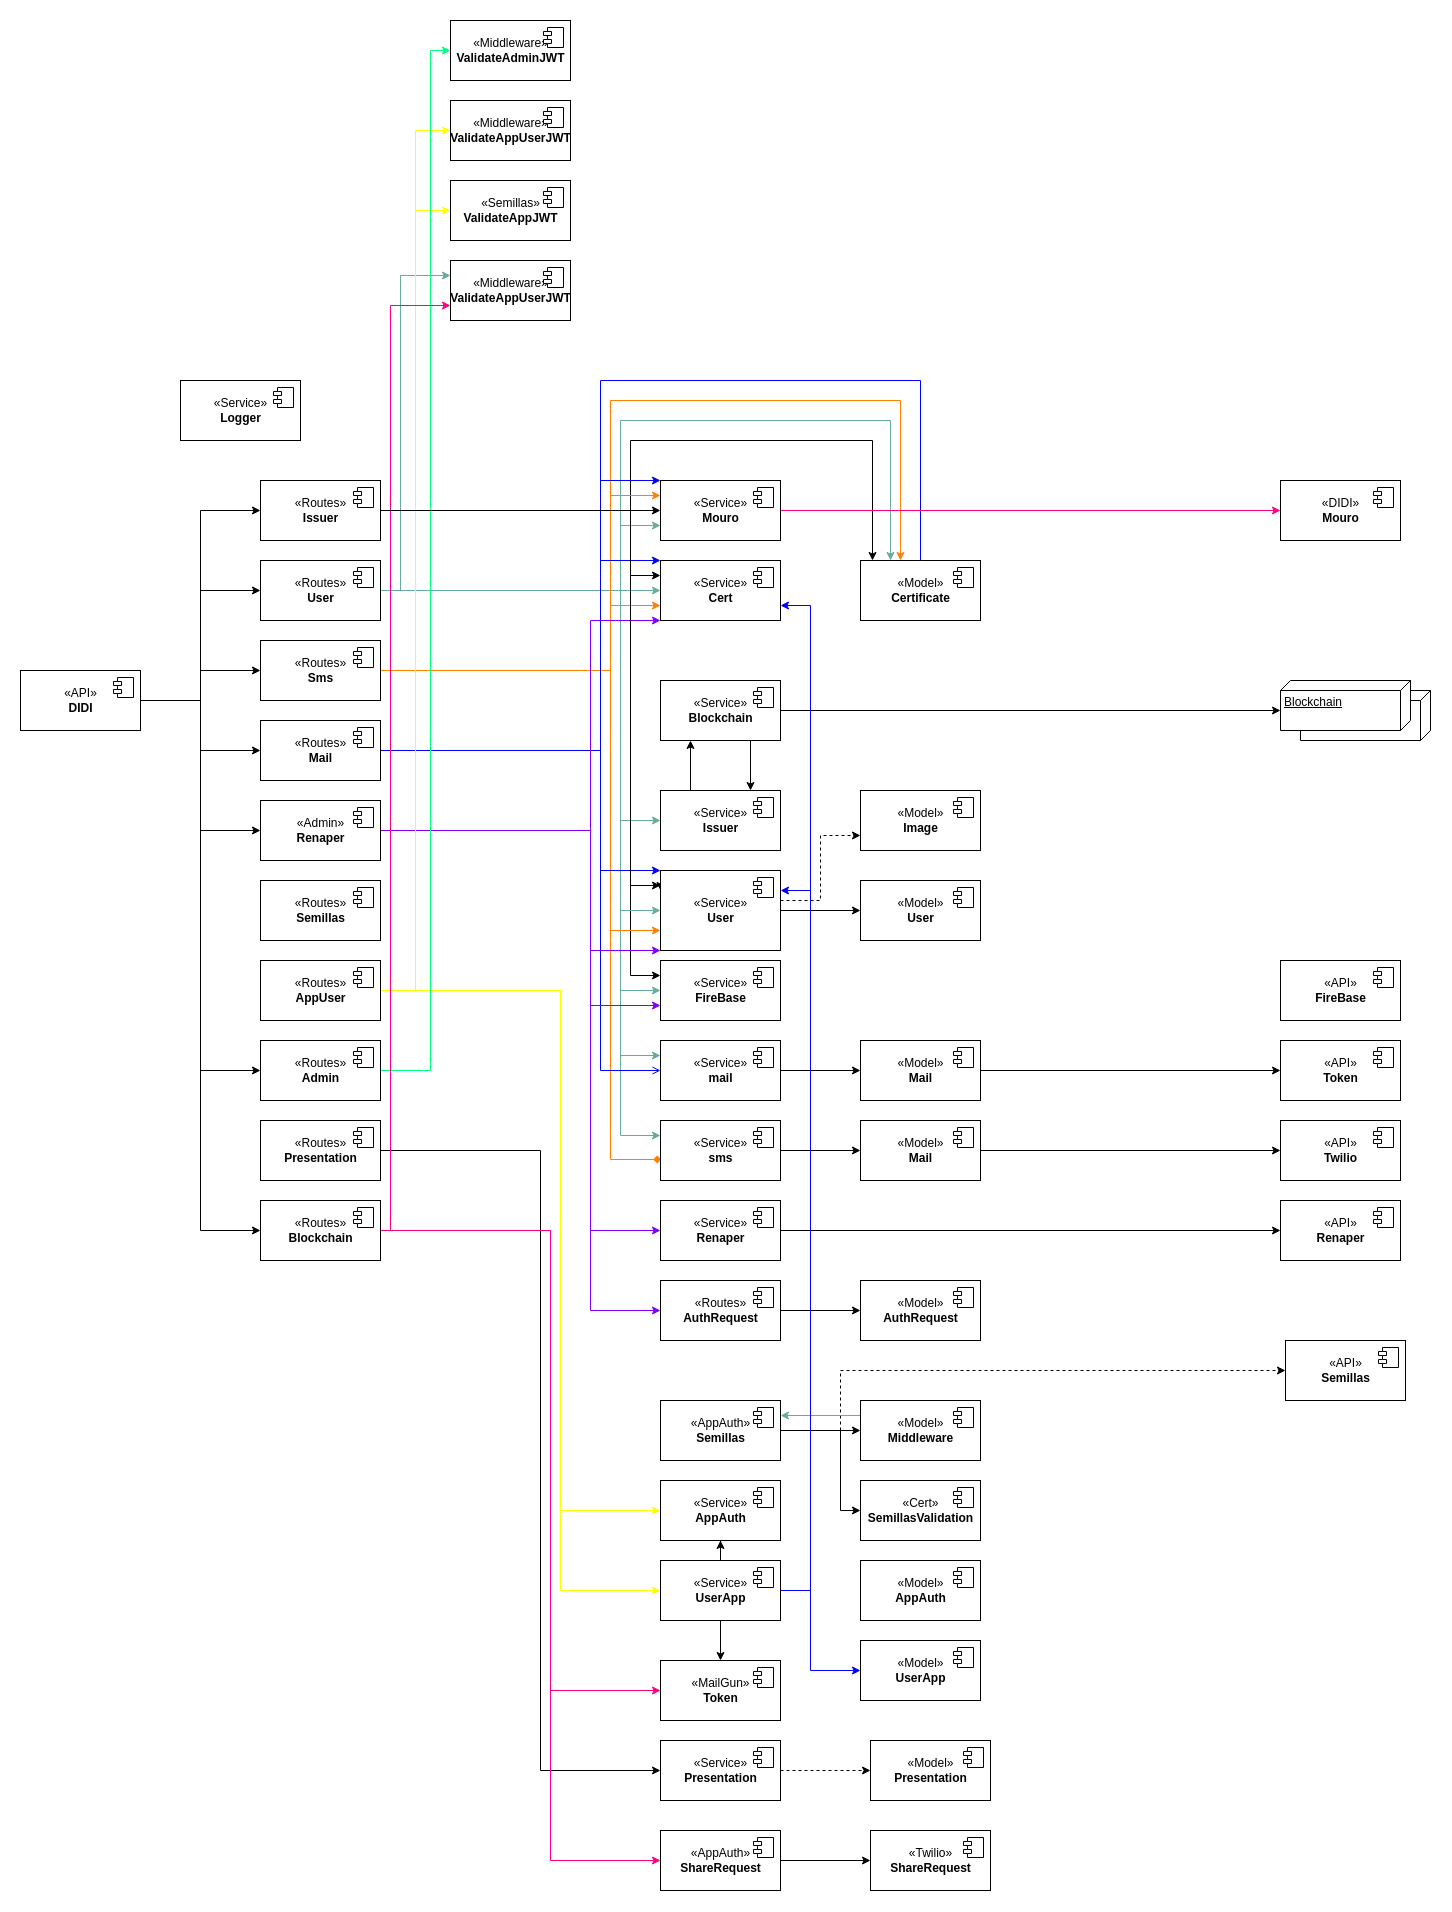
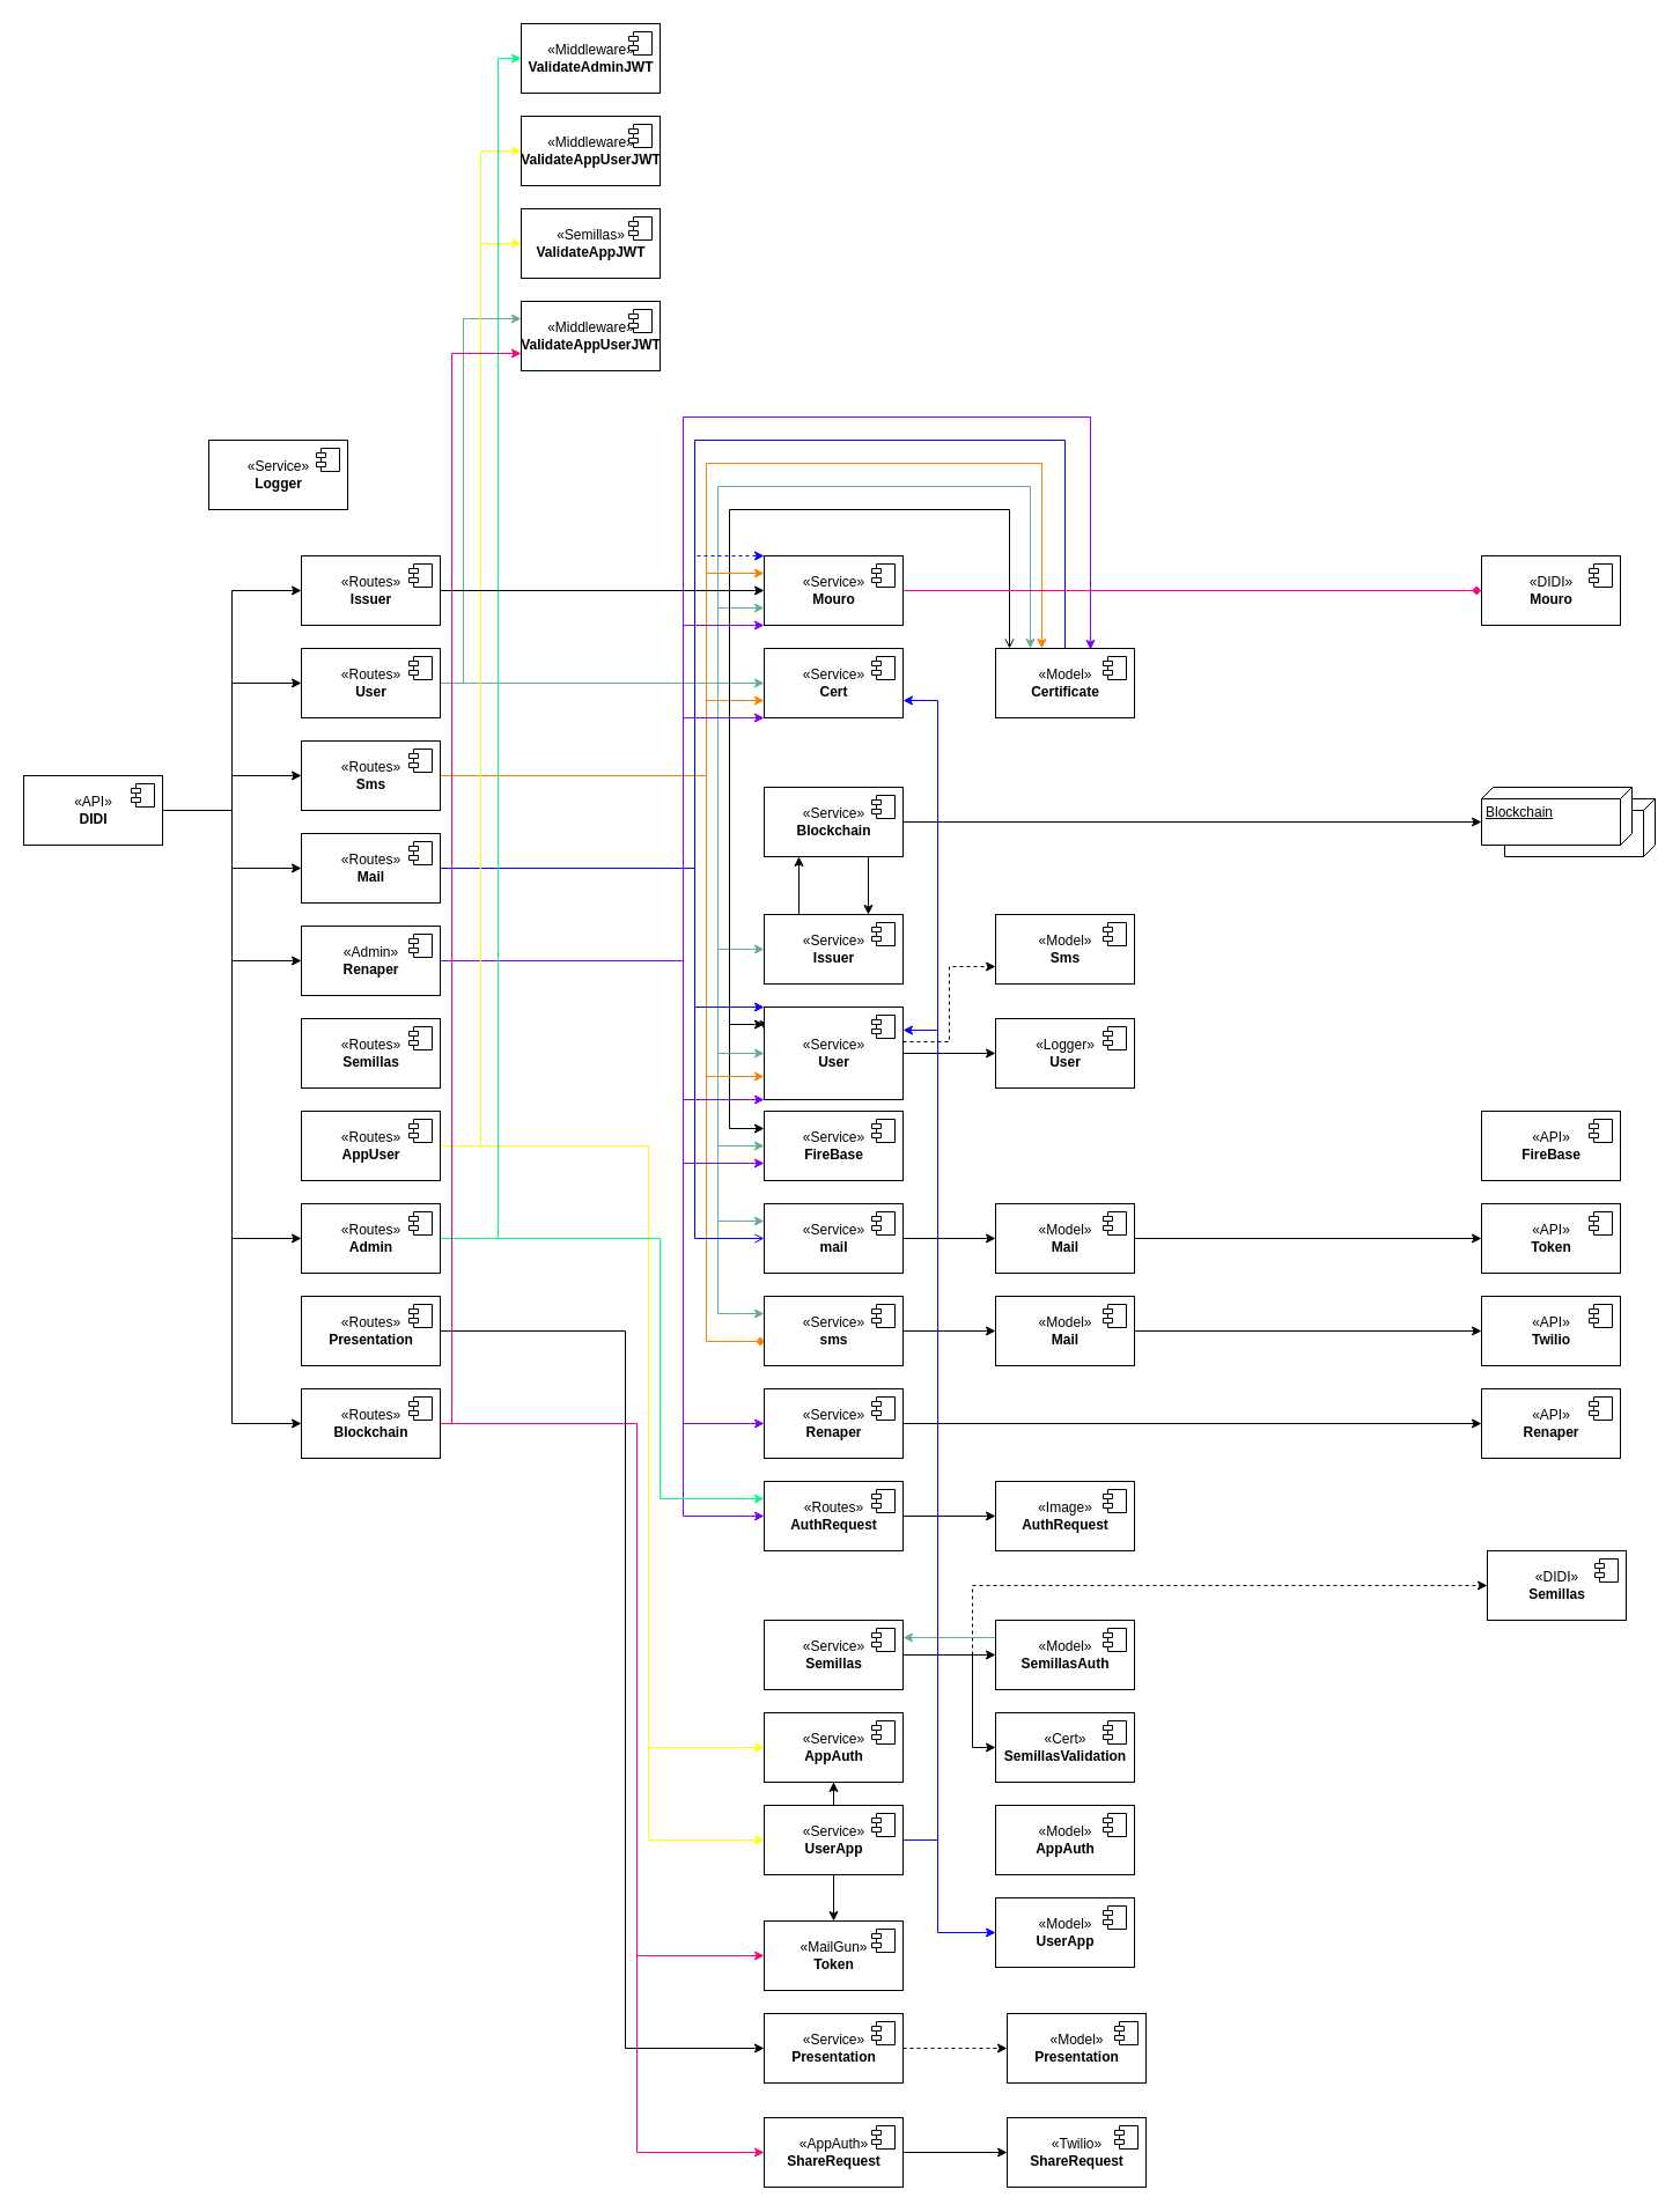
+ <mxCell id="43" style="edgeStyle=orthogonalEdgeStyle;rounded=0;orthogonalLoop=1;jettySize=auto;html=1;entryX=0.683;entryY=0.017;entryDx=0;entryDy=0;entryPerimeter=0;strokeColor=#7F00FF;" edge="1" parent="1" source="50" target="79"><mxGeometry relative="1" as="geometry"><Array as="points"><mxPoint x="590" y="830" /><mxPoint x="590" y="360" /><mxPoint x="942" y="360" /></Array></mxGeometry></mxCell>
- <mxCell id="39" style="edgeStyle=orthogonalEdgeStyle;rounded=0;orthogonalLoop=1;jettySize=auto;html=1;entryX=0;entryY=0;entryDx=0;entryDy=0;strokeColor=#0000FF;" edge="1" parent="1" source="41" target="75"><mxGeometry relative="1" as="geometry"><Array as="points"><mxPoint x="600" y="750" /><mxPoint x="600" y="480" /></Array></mxGeometry></mxCell>
+ <mxCell id="39" style="edgeStyle=orthogonalEdgeStyle;rounded=0;orthogonalLoop=1;jettySize=auto;html=1;entryX=0;entryY=0;entryDx=0;entryDy=0;strokeColor=#0000FF;dashed=1;" edge="1" parent="1" source="41" target="75"><mxGeometry relative="1" as="geometry"><Array as="points"><mxPoint x="600" y="750" /><mxPoint x="600" y="480" /></Array></mxGeometry></mxCell>
- <mxCell id="74" style="edgeStyle=orthogonalEdgeStyle;rounded=0;orthogonalLoop=1;jettySize=auto;html=1;strokeColor=#FF0080;" edge="1" parent="1" source="75" target="119"><mxGeometry relative="1" as="geometry" /></mxCell>
+ <mxCell id="74" style="edgeStyle=orthogonalEdgeStyle;rounded=0;orthogonalLoop=1;jettySize=auto;html=1;strokeColor=#FF0080;endArrow=diamond;" edge="1" parent="1" source="75" target="119"><mxGeometry relative="1" as="geometry" /></mxCell>
+ <mxCell id="44" style="edgeStyle=orthogonalEdgeStyle;rounded=0;orthogonalLoop=1;jettySize=auto;html=1;entryX=0;entryY=1;entryDx=0;entryDy=0;strokeColor=#7F00FF;" edge="1" parent="1" source="50" target="75"><mxGeometry relative="1" as="geometry"><Array as="points"><mxPoint x="590" y="830" /><mxPoint x="590" y="540" /></Array></mxGeometry></mxCell>
- <mxCell id="14" style="edgeStyle=orthogonalEdgeStyle;rounded=0;orthogonalLoop=1;jettySize=auto;html=1;entryX=0.1;entryY=0;entryDx=0;entryDy=0;entryPerimeter=0;" edge="1" parent="1" source="16" target="79"><mxGeometry relative="1" as="geometry"><Array as="points"><mxPoint x="630" y="510" /><mxPoint x="630" y="440" /><mxPoint x="872" y="440" /></Array></mxGeometry></mxCell>
+ <mxCell id="14" style="edgeStyle=orthogonalEdgeStyle;rounded=0;orthogonalLoop=1;jettySize=auto;html=1;entryX=0.1;entryY=0;entryDx=0;entryDy=0;entryPerimeter=0;endArrow=open;" edge="1" parent="1" source="16" target="79"><mxGeometry relative="1" as="geometry"><Array as="points"><mxPoint x="630" y="510" /><mxPoint x="630" y="440" /><mxPoint x="872" y="440" /></Array></mxGeometry></mxCell>
- <mxCell id="40" style="edgeStyle=orthogonalEdgeStyle;rounded=0;orthogonalLoop=1;jettySize=auto;html=1;entryX=0;entryY=0;entryDx=0;entryDy=0;strokeColor=#0000FF;" edge="1" parent="1" source="41" target="77"><mxGeometry relative="1" as="geometry"><Array as="points"><mxPoint x="600" y="750" /><mxPoint x="600" y="560" /></Array></mxGeometry></mxCell>
- <mxCell id="12" style="edgeStyle=orthogonalEdgeStyle;rounded=0;orthogonalLoop=1;jettySize=auto;html=1;entryX=0;entryY=0.25;entryDx=0;entryDy=0;" edge="1" parent="1" source="16" target="77"><mxGeometry relative="1" as="geometry"><Array as="points"><mxPoint x="630" y="510" /><mxPoint x="630" y="575" /></Array></mxGeometry></mxCell>
- <mxCell id="97" value="«Model»&lt;br&gt;&lt;b&gt;Image&lt;/b&gt;" style="html=1;dropTarget=0;" vertex="1" parent="1"><mxGeometry x="860" y="790" width="120" height="60" as="geometry" /></mxCell>
+ <mxCell id="97" value="«Model»&lt;br&gt;&lt;b&gt;Sms&lt;/b&gt;" style="html=1;dropTarget=0;" vertex="1" parent="1"><mxGeometry x="860" y="790" width="120" height="60" as="geometry" /></mxCell>
- <mxCell id="95" value="«Model»&lt;br&gt;&lt;b&gt;User&lt;/b&gt;" style="html=1;dropTarget=0;" vertex="1" parent="1"><mxGeometry x="860" y="880" width="120" height="60" as="geometry" /></mxCell>
+ <mxCell id="95" value="«Logger»&lt;br&gt;&lt;b&gt;User&lt;/b&gt;" style="html=1;dropTarget=0;" vertex="1" parent="1"><mxGeometry x="860" y="880" width="120" height="60" as="geometry" /></mxCell>
+ <mxCell id="60" style="edgeStyle=orthogonalEdgeStyle;rounded=0;orthogonalLoop=1;jettySize=auto;html=1;entryX=0;entryY=0.25;entryDx=0;entryDy=0;strokeColor=#00FF80;" edge="1" parent="1" source="62" target="129"><mxGeometry relative="1" as="geometry"><Array as="points"><mxPoint x="570" y="1070" /><mxPoint x="570" y="1295" /></Array></mxGeometry></mxCell>
- <mxCell id="131" value="«Model»&lt;br&gt;&lt;b&gt;AuthRequest&lt;/b&gt;" style="html=1;dropTarget=0;" vertex="1" parent="1"><mxGeometry x="860" y="1280" width="120" height="60" as="geometry" /></mxCell>
+ <mxCell id="131" value="«Image»&lt;br&gt;&lt;b&gt;AuthRequest&lt;/b&gt;" style="html=1;dropTarget=0;" vertex="1" parent="1"><mxGeometry x="860" y="1280" width="120" height="60" as="geometry" /></mxCell>
- <mxCell id="143" value="«API»&lt;br&gt;&lt;b&gt;Semillas&lt;/b&gt;" style="html=1;dropTarget=0;" vertex="1" parent="1"><mxGeometry x="1285" y="1340" width="120" height="60" as="geometry" /></mxCell>
+ <mxCell id="143" value="«DIDI»&lt;br&gt;&lt;b&gt;Semillas&lt;/b&gt;" style="html=1;dropTarget=0;" vertex="1" parent="1"><mxGeometry x="1285" y="1340" width="120" height="60" as="geometry" /></mxCell>
- <mxCell id="136" value="«AppAuth»&lt;br&gt;&lt;b&gt;Semillas&lt;/b&gt;" style="html=1;dropTarget=0;" vertex="1" parent="1"><mxGeometry x="660" y="1400" width="120" height="60" as="geometry" /></mxCell>
+ <mxCell id="136" value="«Service»&lt;br&gt;&lt;b&gt;Semillas&lt;/b&gt;" style="html=1;dropTarget=0;" vertex="1" parent="1"><mxGeometry x="660" y="1400" width="120" height="60" as="geometry" /></mxCell>
- <mxCell id="139" value="«Model»&lt;br&gt;&lt;b&gt;Middleware&lt;/b&gt;" style="html=1;dropTarget=0;" vertex="1" parent="1"><mxGeometry x="860" y="1400" width="120" height="60" as="geometry" /></mxCell>
+ <mxCell id="139" value="«Model»&lt;br&gt;&lt;b&gt;SemillasAuth&lt;/b&gt;" style="html=1;dropTarget=0;" vertex="1" parent="1"><mxGeometry x="860" y="1400" width="120" height="60" as="geometry" /></mxCell>
